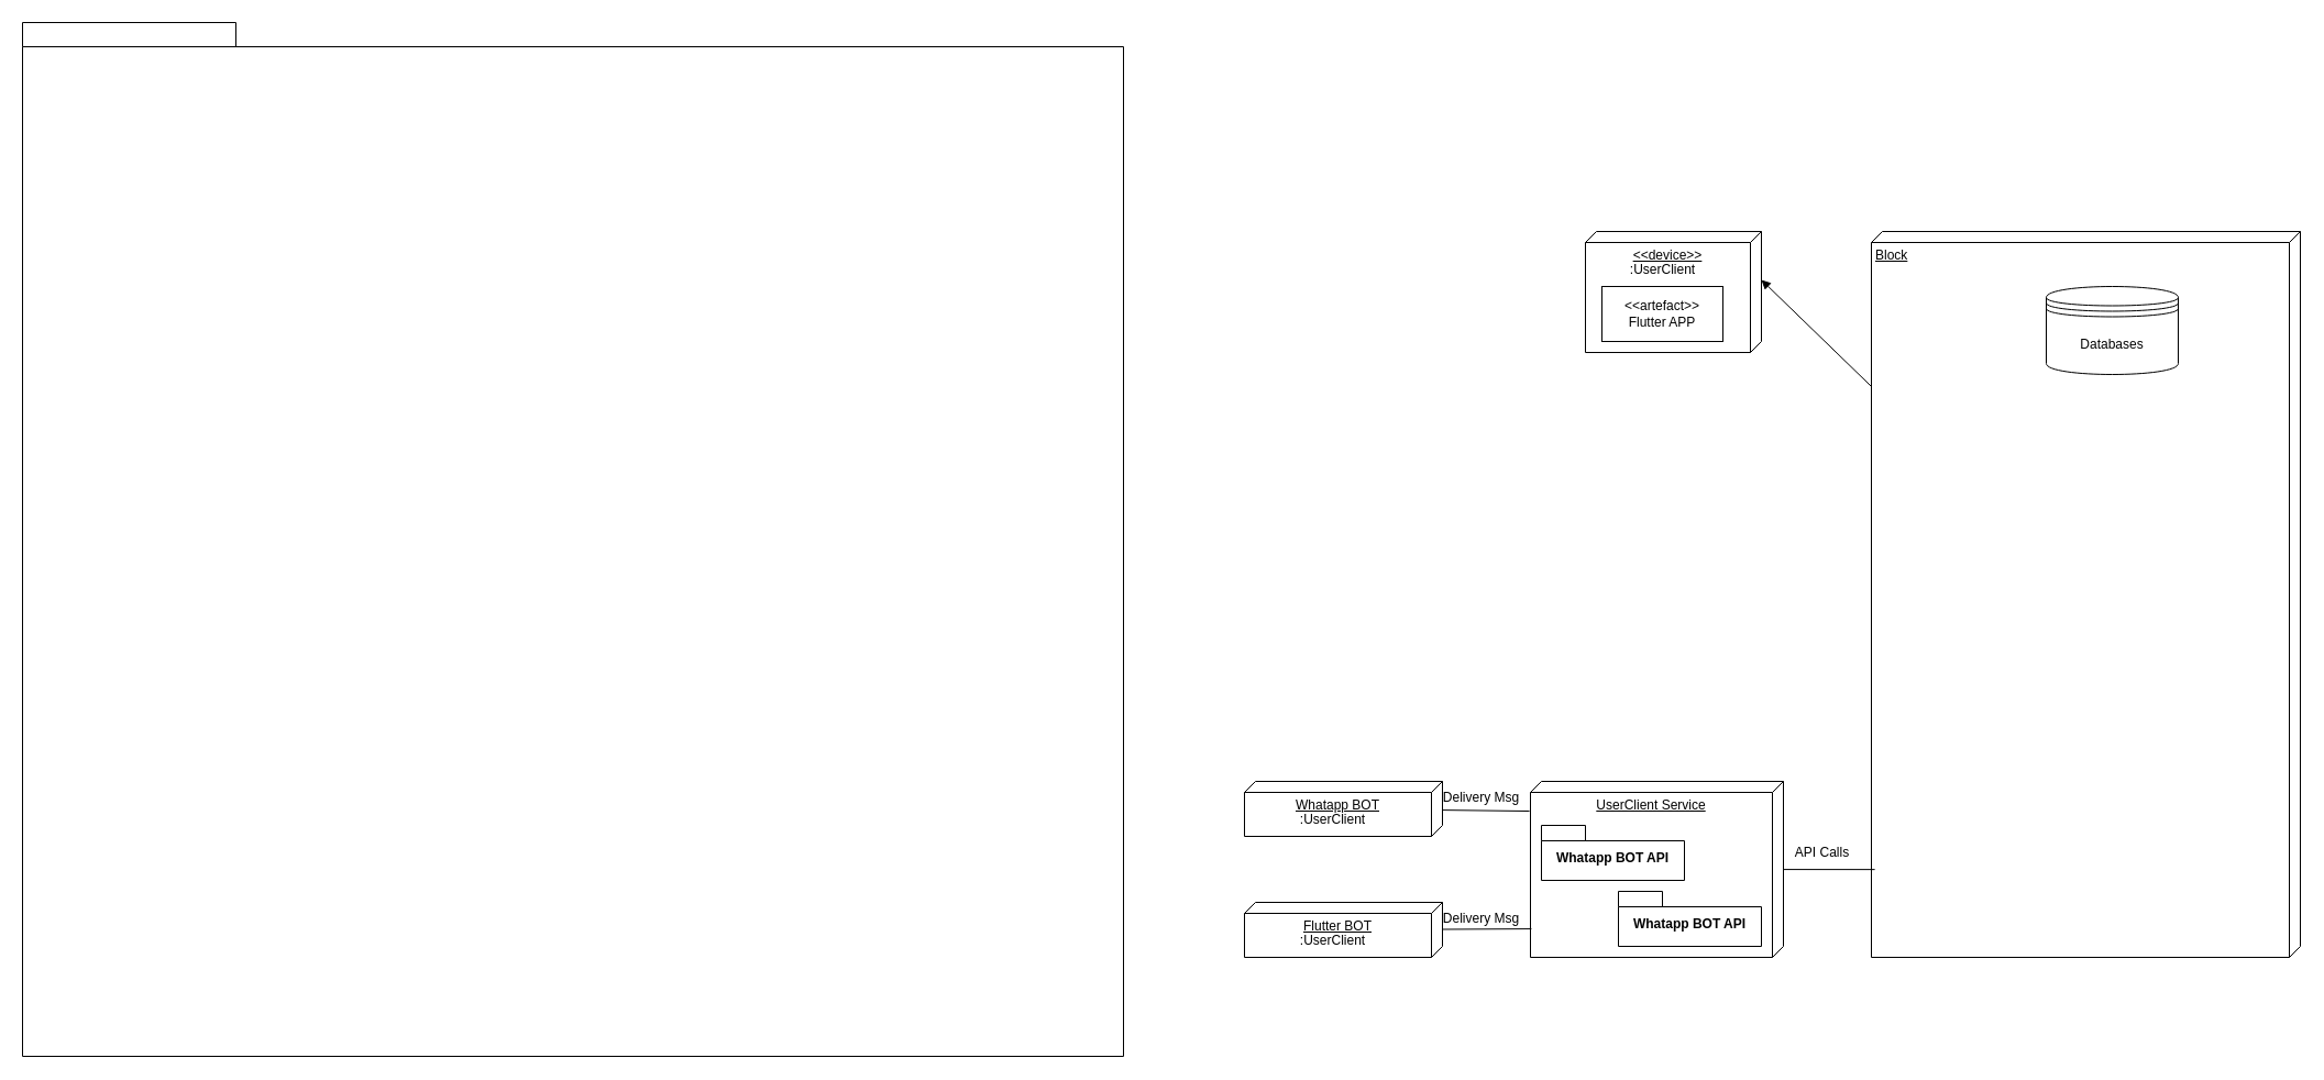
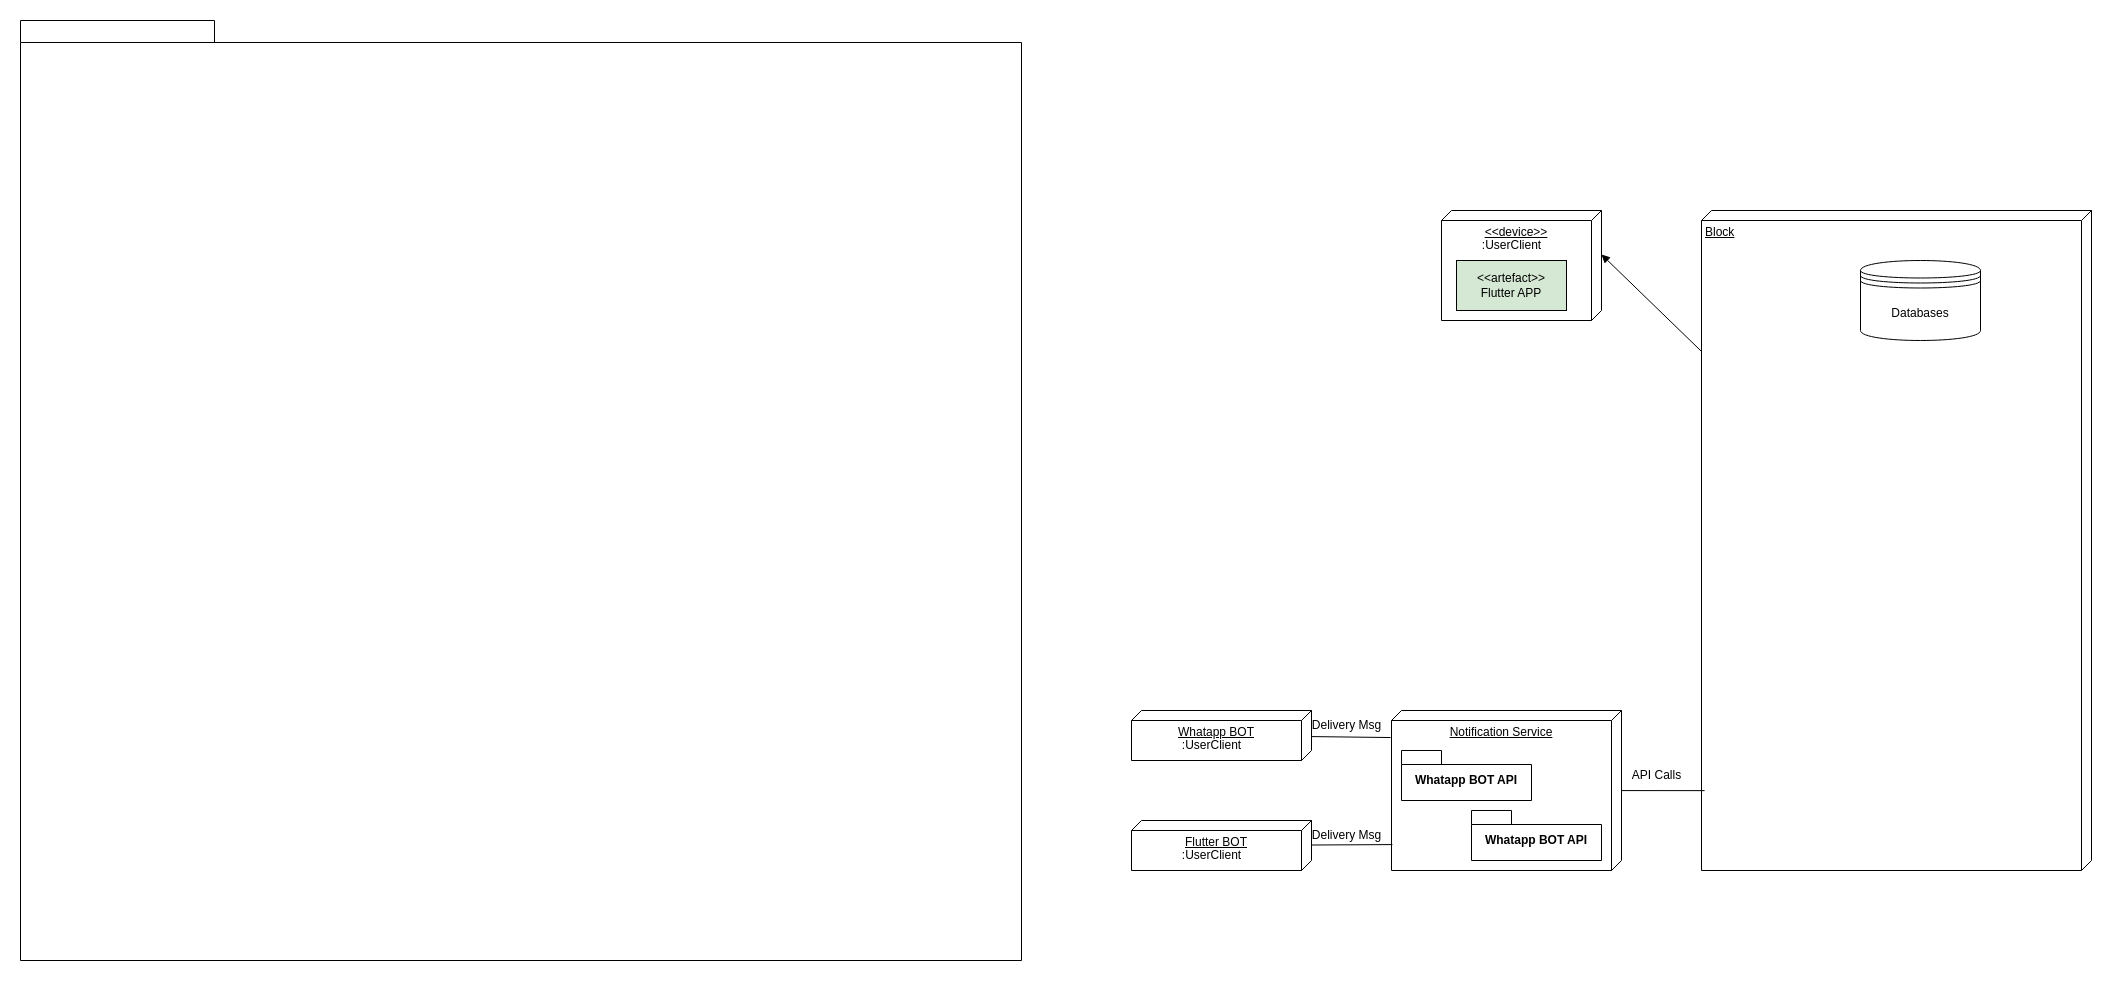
- <mxCell id="6" value="&amp;lt;&amp;lt;artefact&amp;gt;&amp;gt;&lt;div&gt;Flutter APP&lt;/div&gt;" style="html=1;whiteSpace=wrap;" vertex="1" parent="1"><mxGeometry x="1456" y="260" width="110" height="50" as="geometry" /></mxCell>
+ <mxCell id="6" value="&amp;lt;&amp;lt;artefact&amp;gt;&amp;gt;&lt;div&gt;Flutter APP&lt;/div&gt;" style="html=1;whiteSpace=wrap;fillColor=#d5e8d4;" vertex="1" parent="1"><mxGeometry x="1456" y="260" width="110" height="50" as="geometry" /></mxCell>
- <mxCell id="8" value="UserClient Service" style="verticalAlign=top;align=center;spacingTop=8;spacingLeft=2;spacingRight=12;shape=cube;size=10;direction=south;fontStyle=4;html=1;whiteSpace=wrap;" vertex="1" parent="1"><mxGeometry x="1391" y="710" width="230" height="160" as="geometry" /></mxCell>
+ <mxCell id="8" value="Notification Service" style="verticalAlign=top;align=center;spacingTop=8;spacingLeft=2;spacingRight=12;shape=cube;size=10;direction=south;fontStyle=4;html=1;whiteSpace=wrap;" vertex="1" parent="1"><mxGeometry x="1391" y="710" width="230" height="160" as="geometry" /></mxCell>
